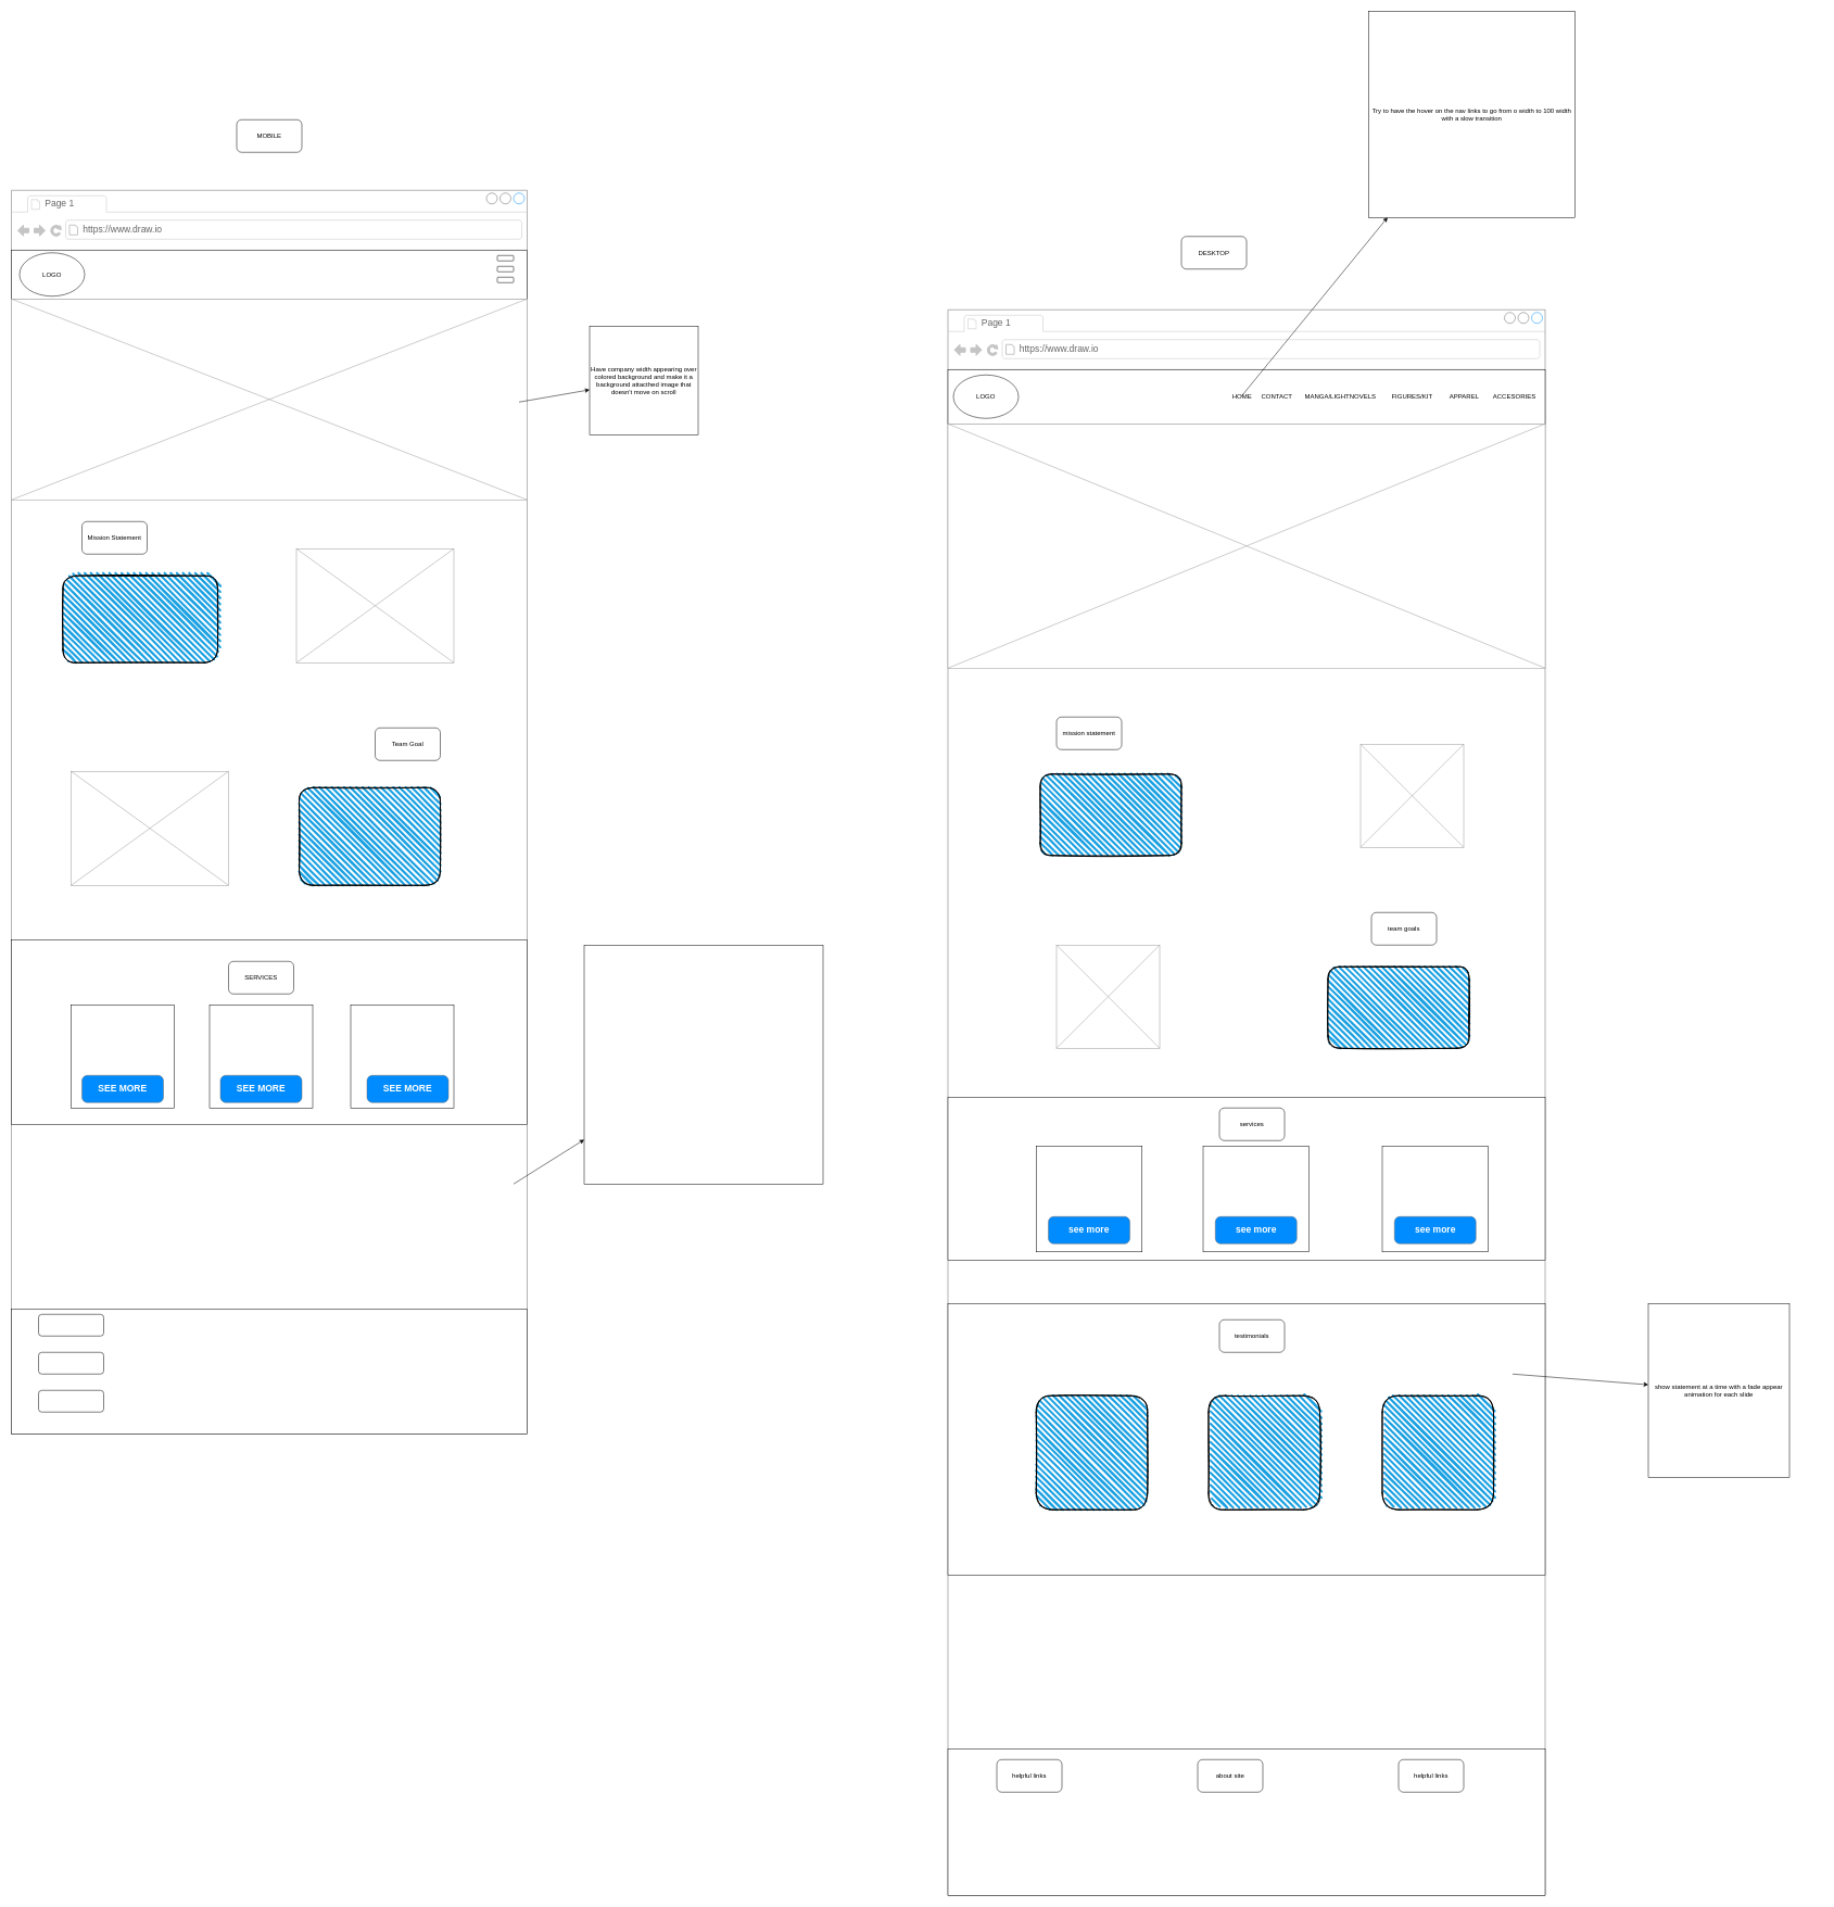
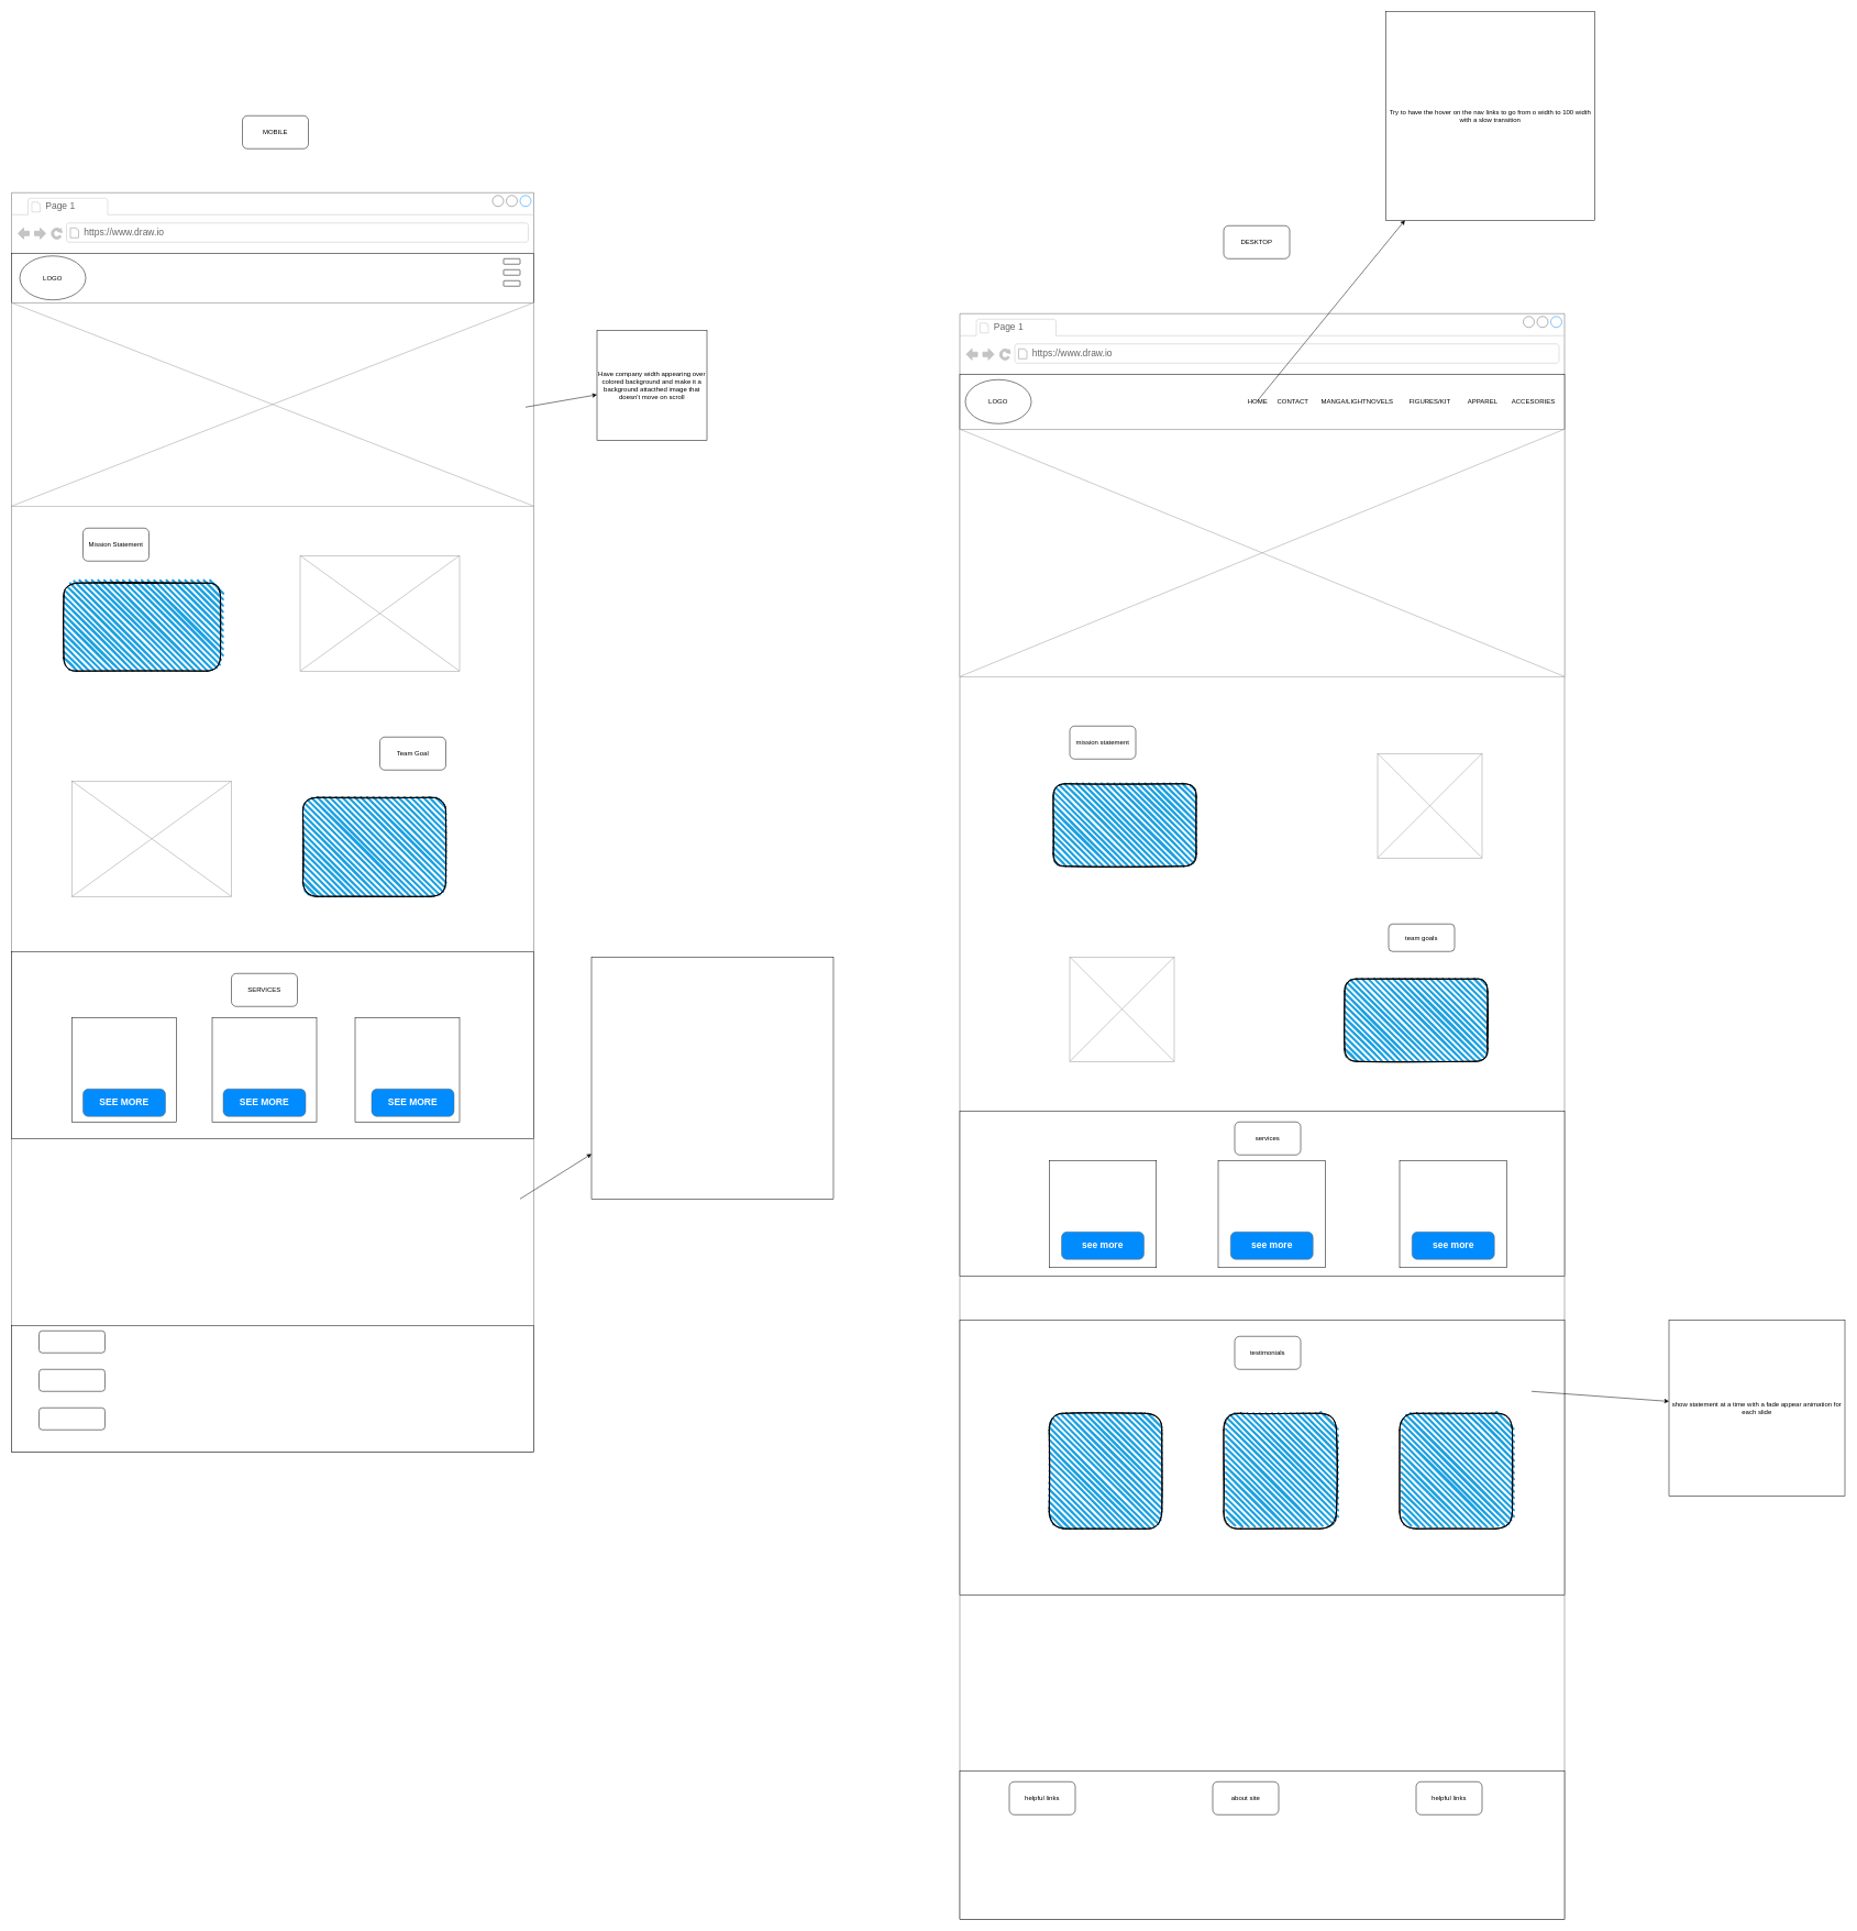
- <mxCell id="2" value="MOBILE" style="rounded=1;whiteSpace=wrap;html=1;" parent="1" vertex="1"><mxGeometry x="435" y="220" width="120" height="60" as="geometry" /></mxCell>
+ <mxCell id="2" value="MOBILE" style="rounded=1;whiteSpace=wrap;html=1;" parent="1" vertex="1"><mxGeometry x="440" y="210" width="120" height="60" as="geometry" /></mxCell>
- <mxCell id="34" value="DESKTOP" style="rounded=1;whiteSpace=wrap;html=1;" vertex="1" parent="1"><mxGeometry x="2175" y="435" width="120" height="60" as="geometry" /></mxCell>
+ <mxCell id="34" value="DESKTOP" style="rounded=1;whiteSpace=wrap;html=1;" vertex="1" parent="1"><mxGeometry x="2225" y="410" width="120" height="60" as="geometry" /></mxCell>
- <mxCell id="45" value="team goals" style="rounded=1;whiteSpace=wrap;html=1;" vertex="1" parent="35"><mxGeometry x="780" y="1110" width="120" height="60" as="geometry" /></mxCell>
+ <mxCell id="45" value="team goals" style="rounded=1;whiteSpace=wrap;html=1;" vertex="1" parent="35"><mxGeometry x="780" y="1110" width="120" height="50" as="geometry" /></mxCell>
- <mxCell id="67" value="show statement at a time with a fade appear animation for each slide" style="whiteSpace=wrap;html=1;aspect=fixed;" vertex="1" parent="1"><mxGeometry x="3035" y="2400" width="260" height="320" as="geometry" /></mxCell>
+ <mxCell id="67" value="show statement at a time with a fade appear animation for each slide" style="whiteSpace=wrap;html=1;aspect=fixed;" vertex="1" parent="1"><mxGeometry x="3035" y="2400" width="320" height="320" as="geometry" /></mxCell>
